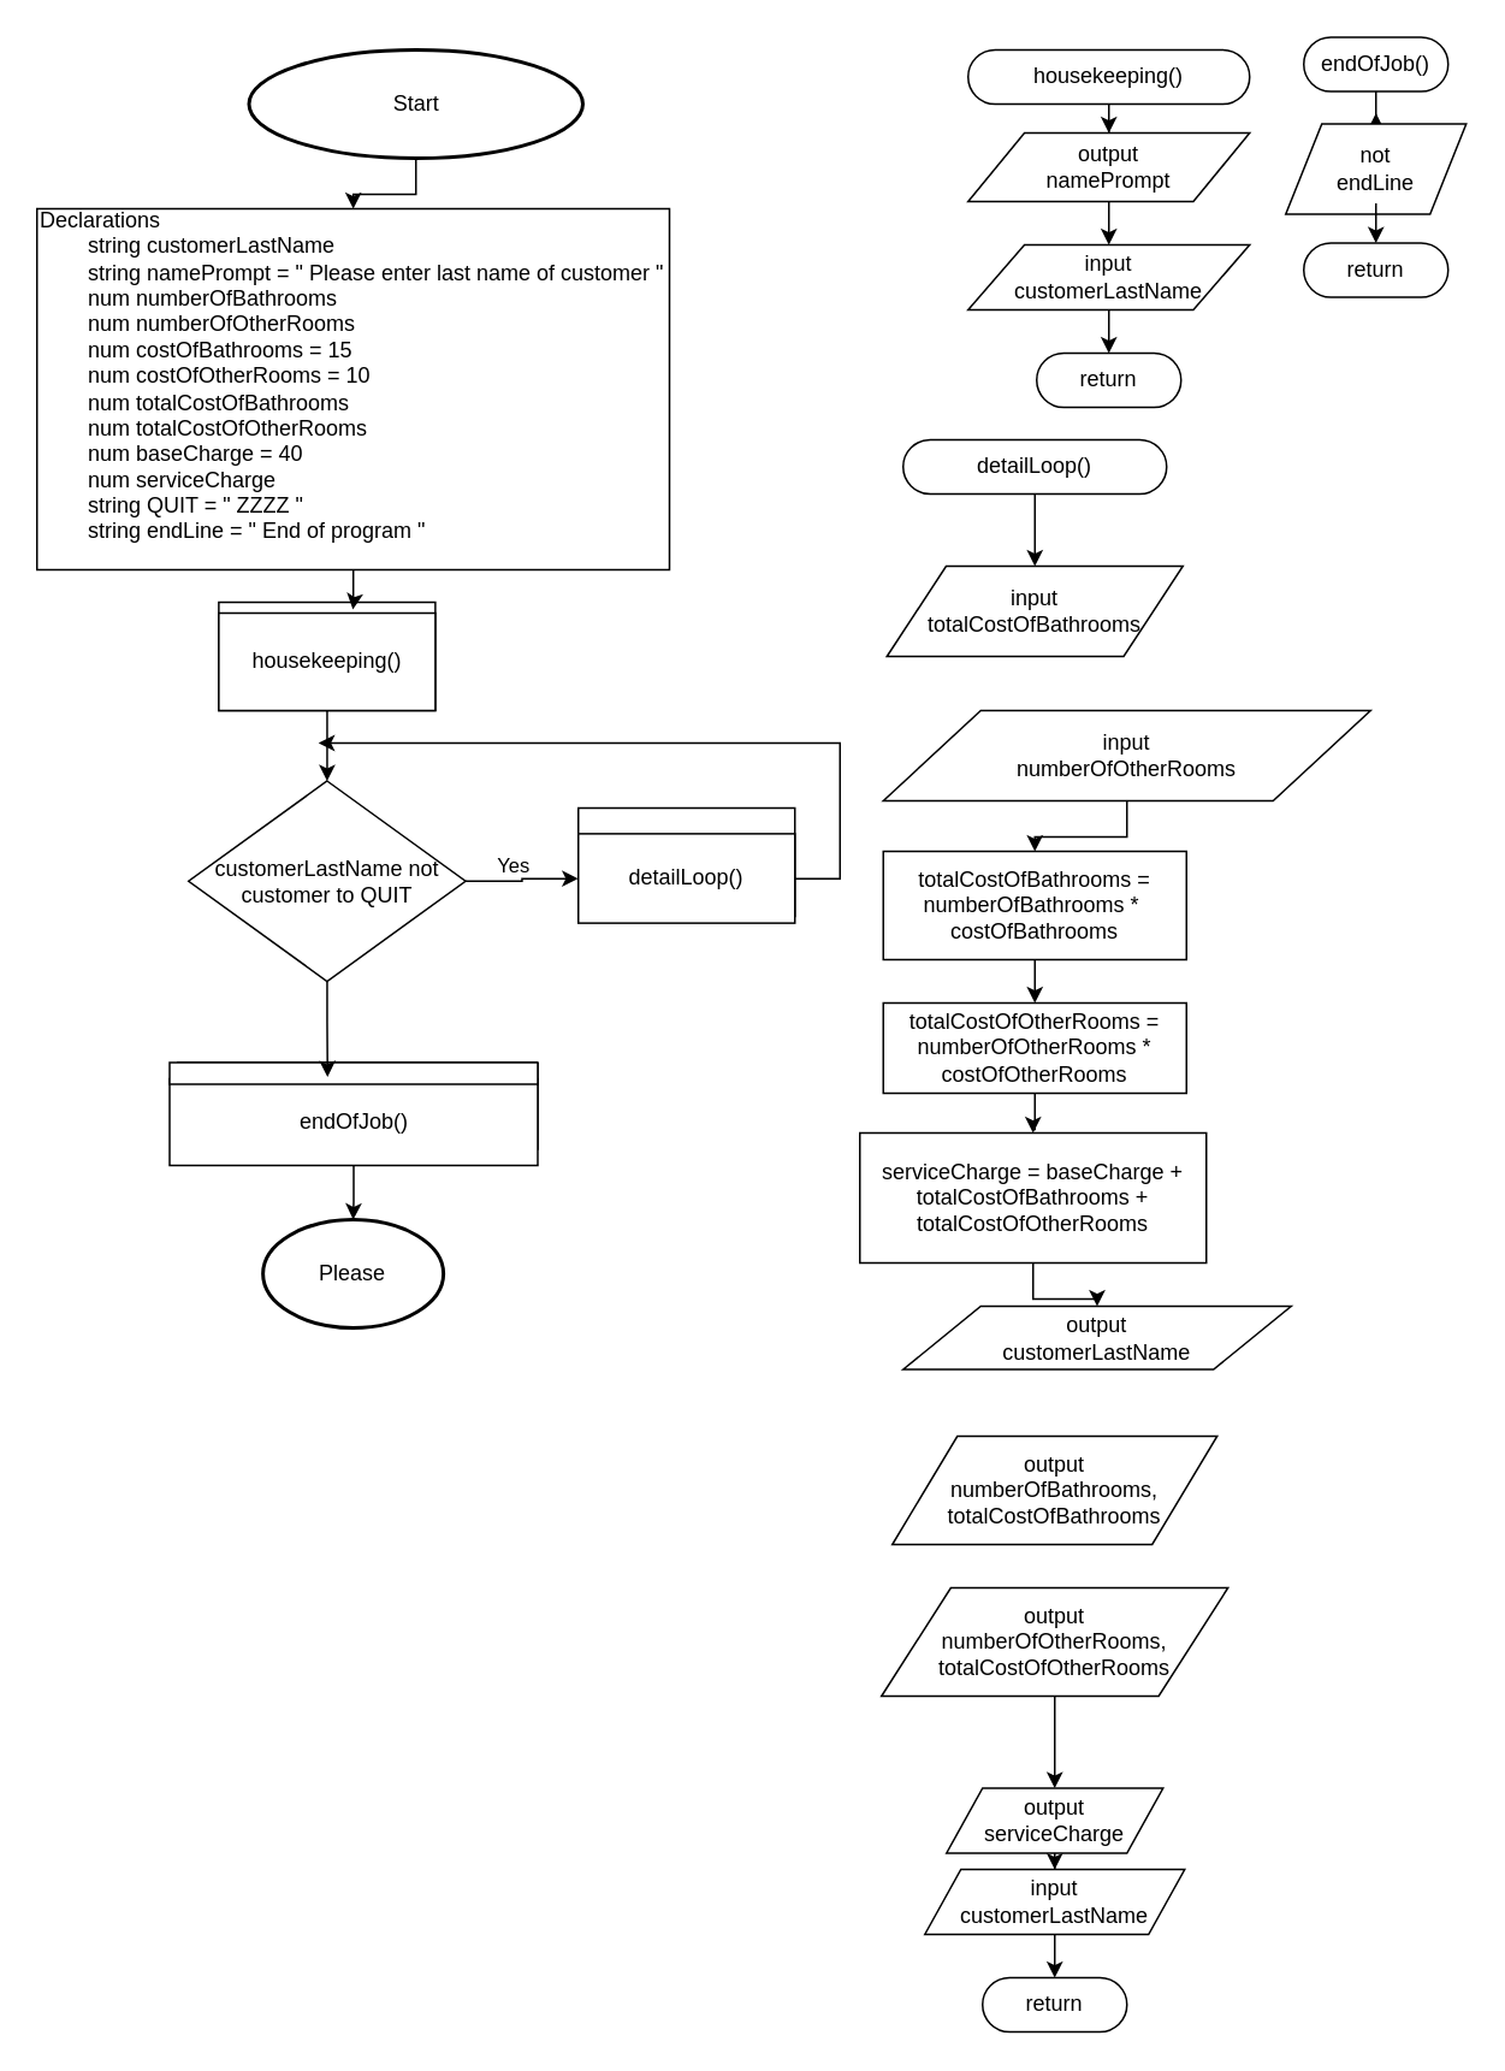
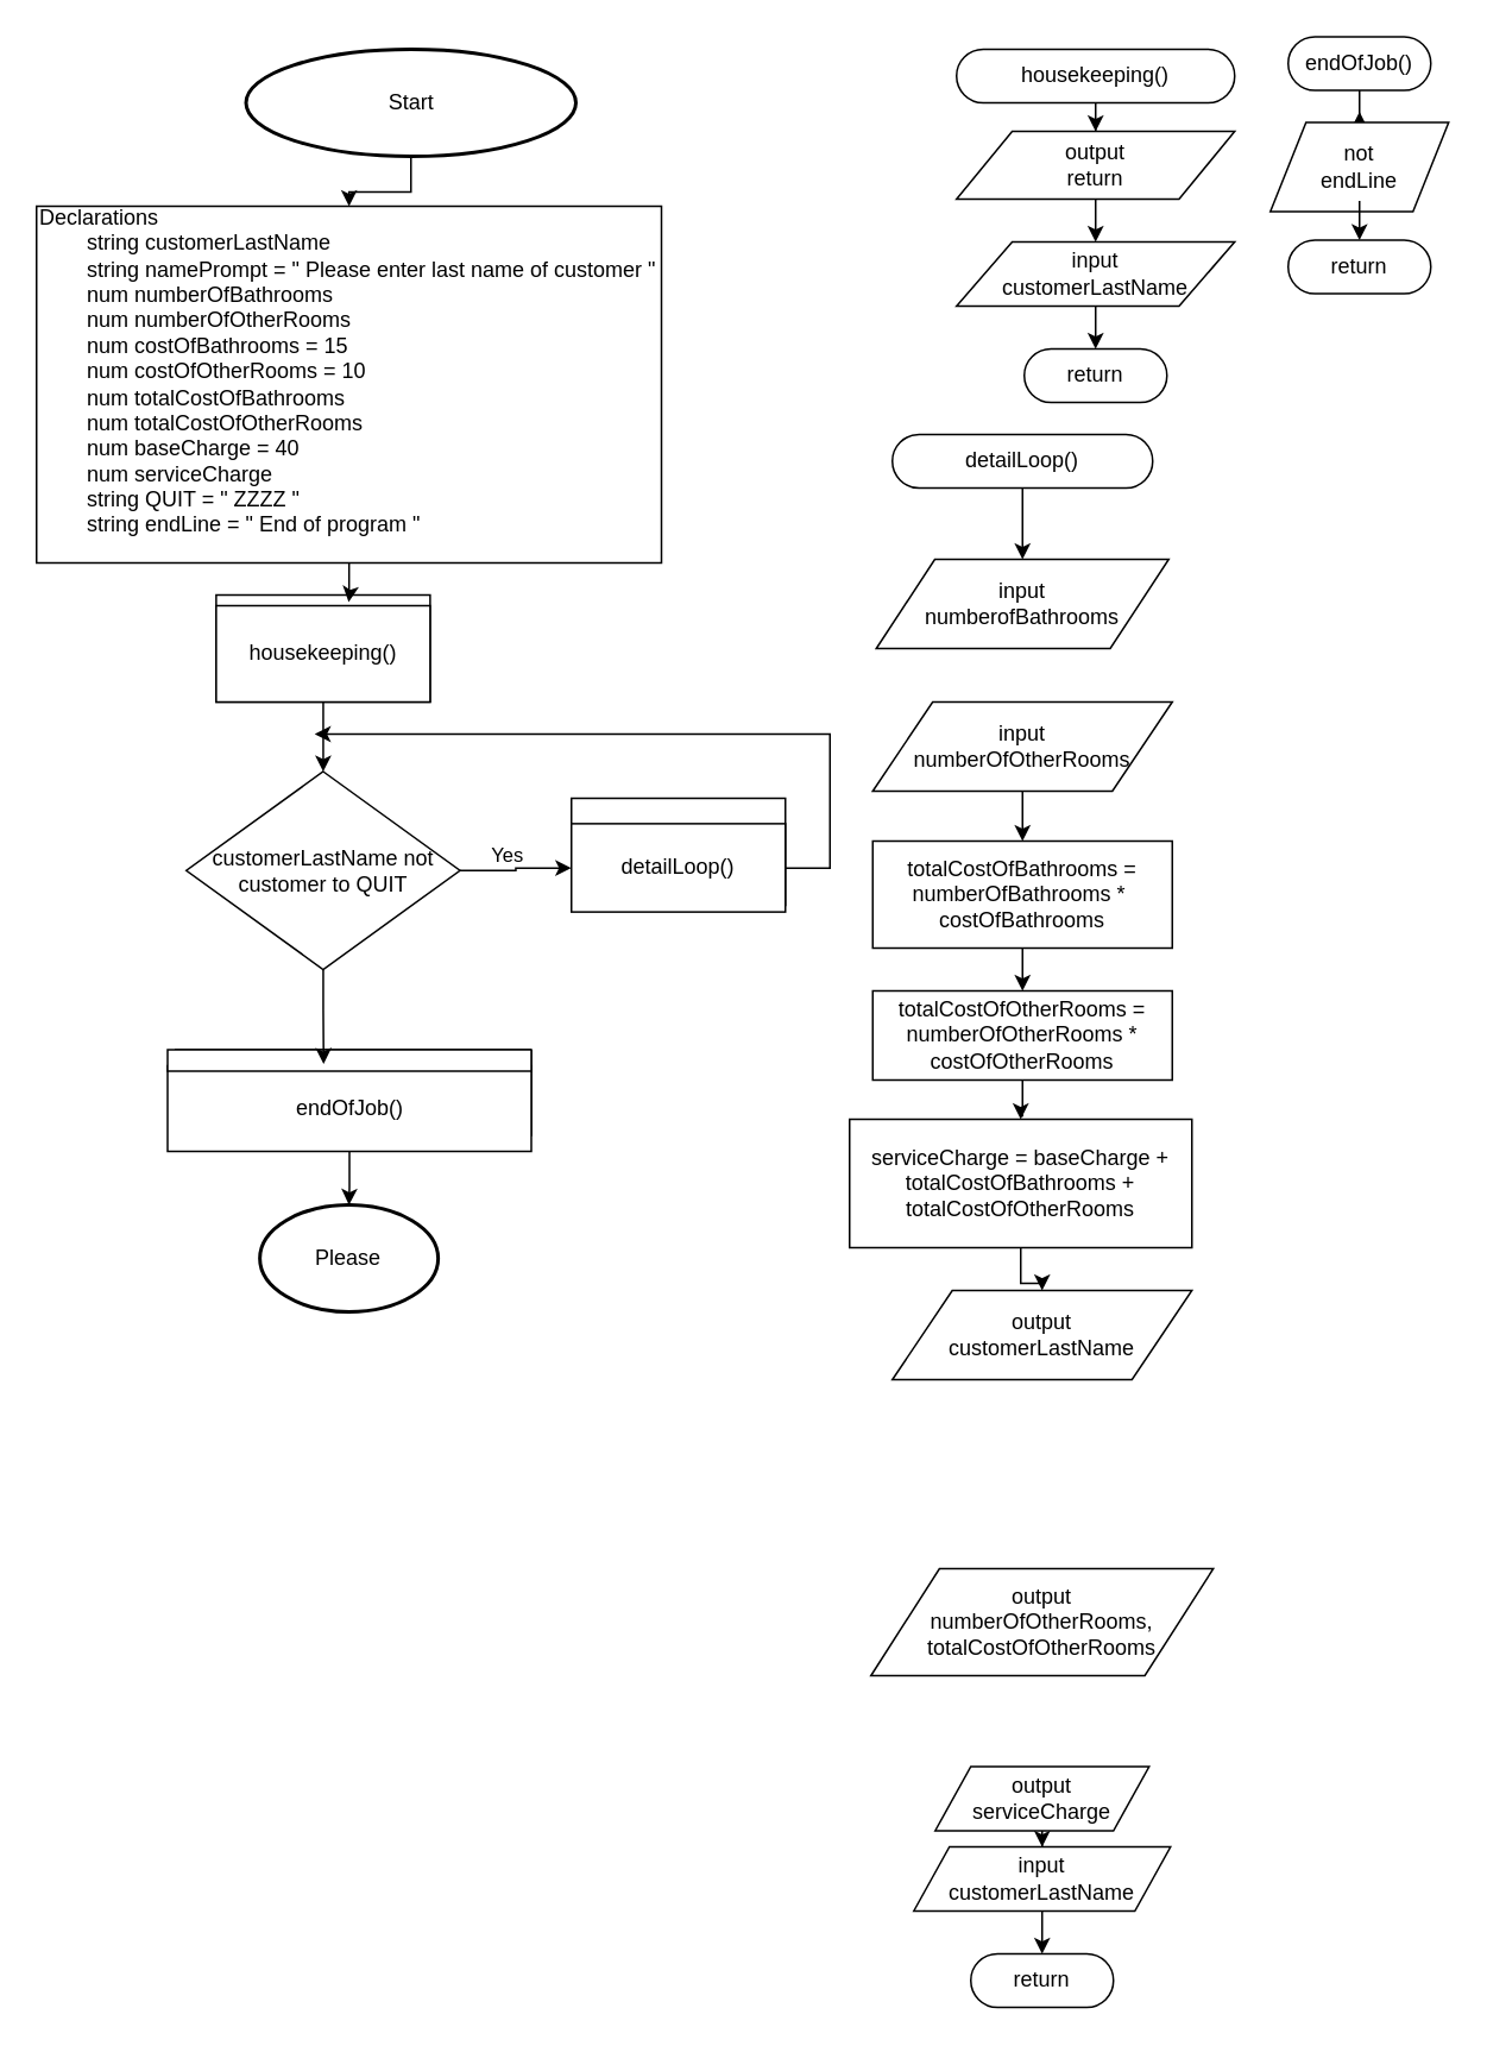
- <mxCell id="11" value="output&lt;div&gt;namePrompt&lt;/div&gt;" style="shape=parallelogram;perimeter=parallelogramPerimeter;whiteSpace=wrap;html=1;dashed=0;labelBackgroundColor=none;" parent="1" vertex="1"><mxGeometry x="536" y="73" width="156" height="38" as="geometry" /></mxCell>
+ <mxCell id="11" value="output&lt;div&gt;return&lt;/div&gt;" style="shape=parallelogram;perimeter=parallelogramPerimeter;whiteSpace=wrap;html=1;dashed=0;labelBackgroundColor=none;" parent="1" vertex="1"><mxGeometry x="536" y="73" width="156" height="38" as="geometry" /></mxCell>
- <mxCell id="30" value="input&lt;div&gt;totalCostOfBathrooms&lt;/div&gt;" style="shape=parallelogram;perimeter=parallelogramPerimeter;whiteSpace=wrap;html=1;dashed=0;" parent="1" vertex="1"><mxGeometry x="491" y="313" width="164" height="50" as="geometry" /></mxCell>
+ <mxCell id="30" value="input&lt;div&gt;numberofBathrooms&lt;/div&gt;" style="shape=parallelogram;perimeter=parallelogramPerimeter;whiteSpace=wrap;html=1;dashed=0;" parent="1" vertex="1"><mxGeometry x="491" y="313" width="164" height="50" as="geometry" /></mxCell>
- <mxCell id="32" value="input&lt;div&gt;numberOfOtherRooms&lt;/div&gt;" style="shape=parallelogram;perimeter=parallelogramPerimeter;whiteSpace=wrap;html=1;dashed=0;" parent="1" vertex="1"><mxGeometry x="489" y="393" width="270" height="50" as="geometry" /></mxCell>
+ <mxCell id="32" value="input&lt;div&gt;numberOfOtherRooms&lt;/div&gt;" style="shape=parallelogram;perimeter=parallelogramPerimeter;whiteSpace=wrap;html=1;dashed=0;" parent="1" vertex="1"><mxGeometry x="489" y="393" width="168" height="50" as="geometry" /></mxCell>
- <mxCell id="39" value="output&lt;div&gt;customerLastName&lt;/div&gt;" style="shape=parallelogram;perimeter=parallelogramPerimeter;whiteSpace=wrap;html=1;dashed=0;" parent="1" vertex="1"><mxGeometry x="500" y="723" width="215" height="35" as="geometry" /></mxCell>
+ <mxCell id="39" value="output&lt;div&gt;customerLastName&lt;/div&gt;" style="shape=parallelogram;perimeter=parallelogramPerimeter;whiteSpace=wrap;html=1;dashed=0;" parent="1" vertex="1"><mxGeometry x="500" y="723" width="168" height="50" as="geometry" /></mxCell>
- <mxCell id="40" value="output&lt;div&gt;numberOfBathrooms, totalCostOfBathrooms&lt;/div&gt;" style="shape=parallelogram;perimeter=parallelogramPerimeter;whiteSpace=wrap;html=1;dashed=0;" parent="1" vertex="1"><mxGeometry x="494" y="795" width="180" height="60" as="geometry" /></mxCell>
- <mxCell id="41" style="edgeStyle=orthogonalEdgeStyle;rounded=0;orthogonalLoop=1;jettySize=auto;html=1;" parent="1" source="42" target="44" edge="1"><mxGeometry relative="1" as="geometry" /></mxCell>
